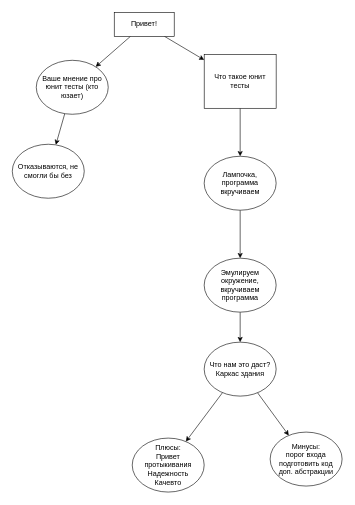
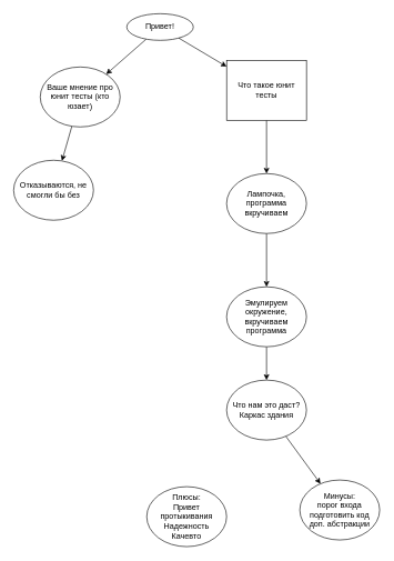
- <mxCell id="4" value="Привет!" style="whiteSpace=wrap;html=1;rounded=0;" parent="1" vertex="1"><mxGeometry x="190" y="20" width="100" height="40" as="geometry" /></mxCell>
+ <mxCell id="4" value="Привет!" style="ellipse;whiteSpace=wrap;html=1;" parent="1" vertex="1"><mxGeometry x="190" y="20" width="100" height="40" as="geometry" /></mxCell>
- <mxCell id="14" value="" style="edgeStyle=none;rounded=0;orthogonalLoop=1;jettySize=auto;html=1;" parent="1" source="16" target="17" edge="1"><mxGeometry relative="1" as="geometry" /></mxCell>
